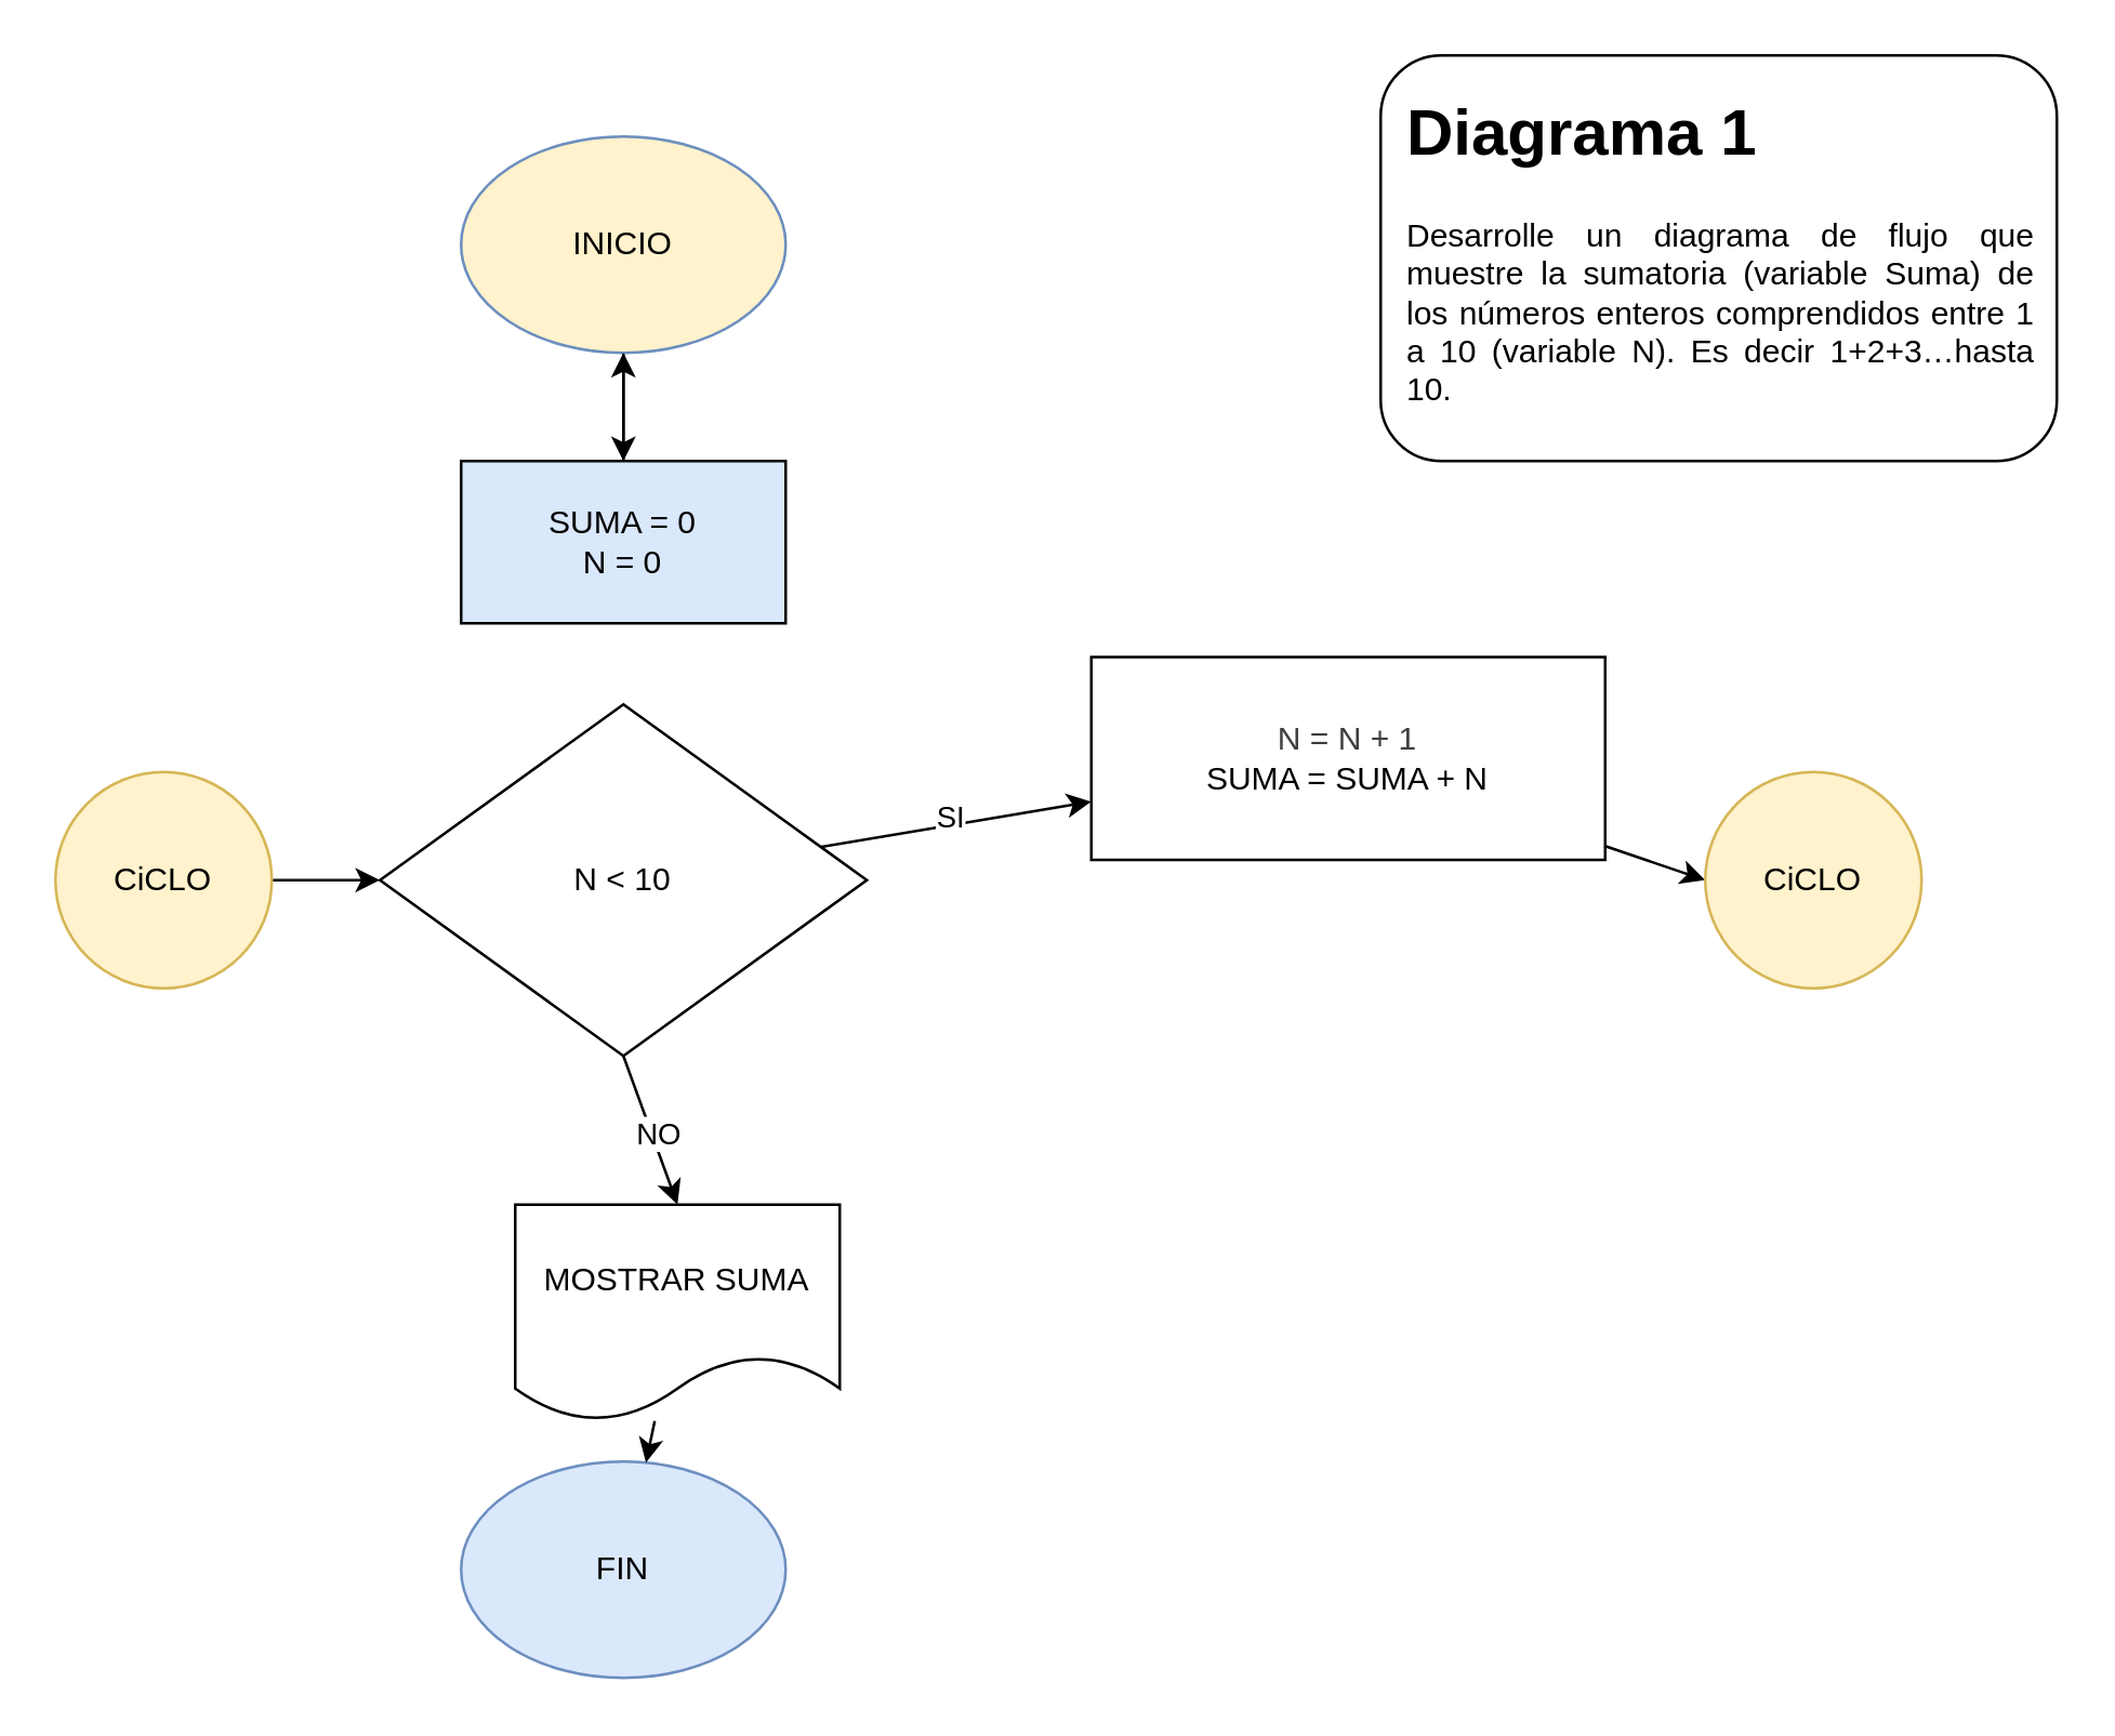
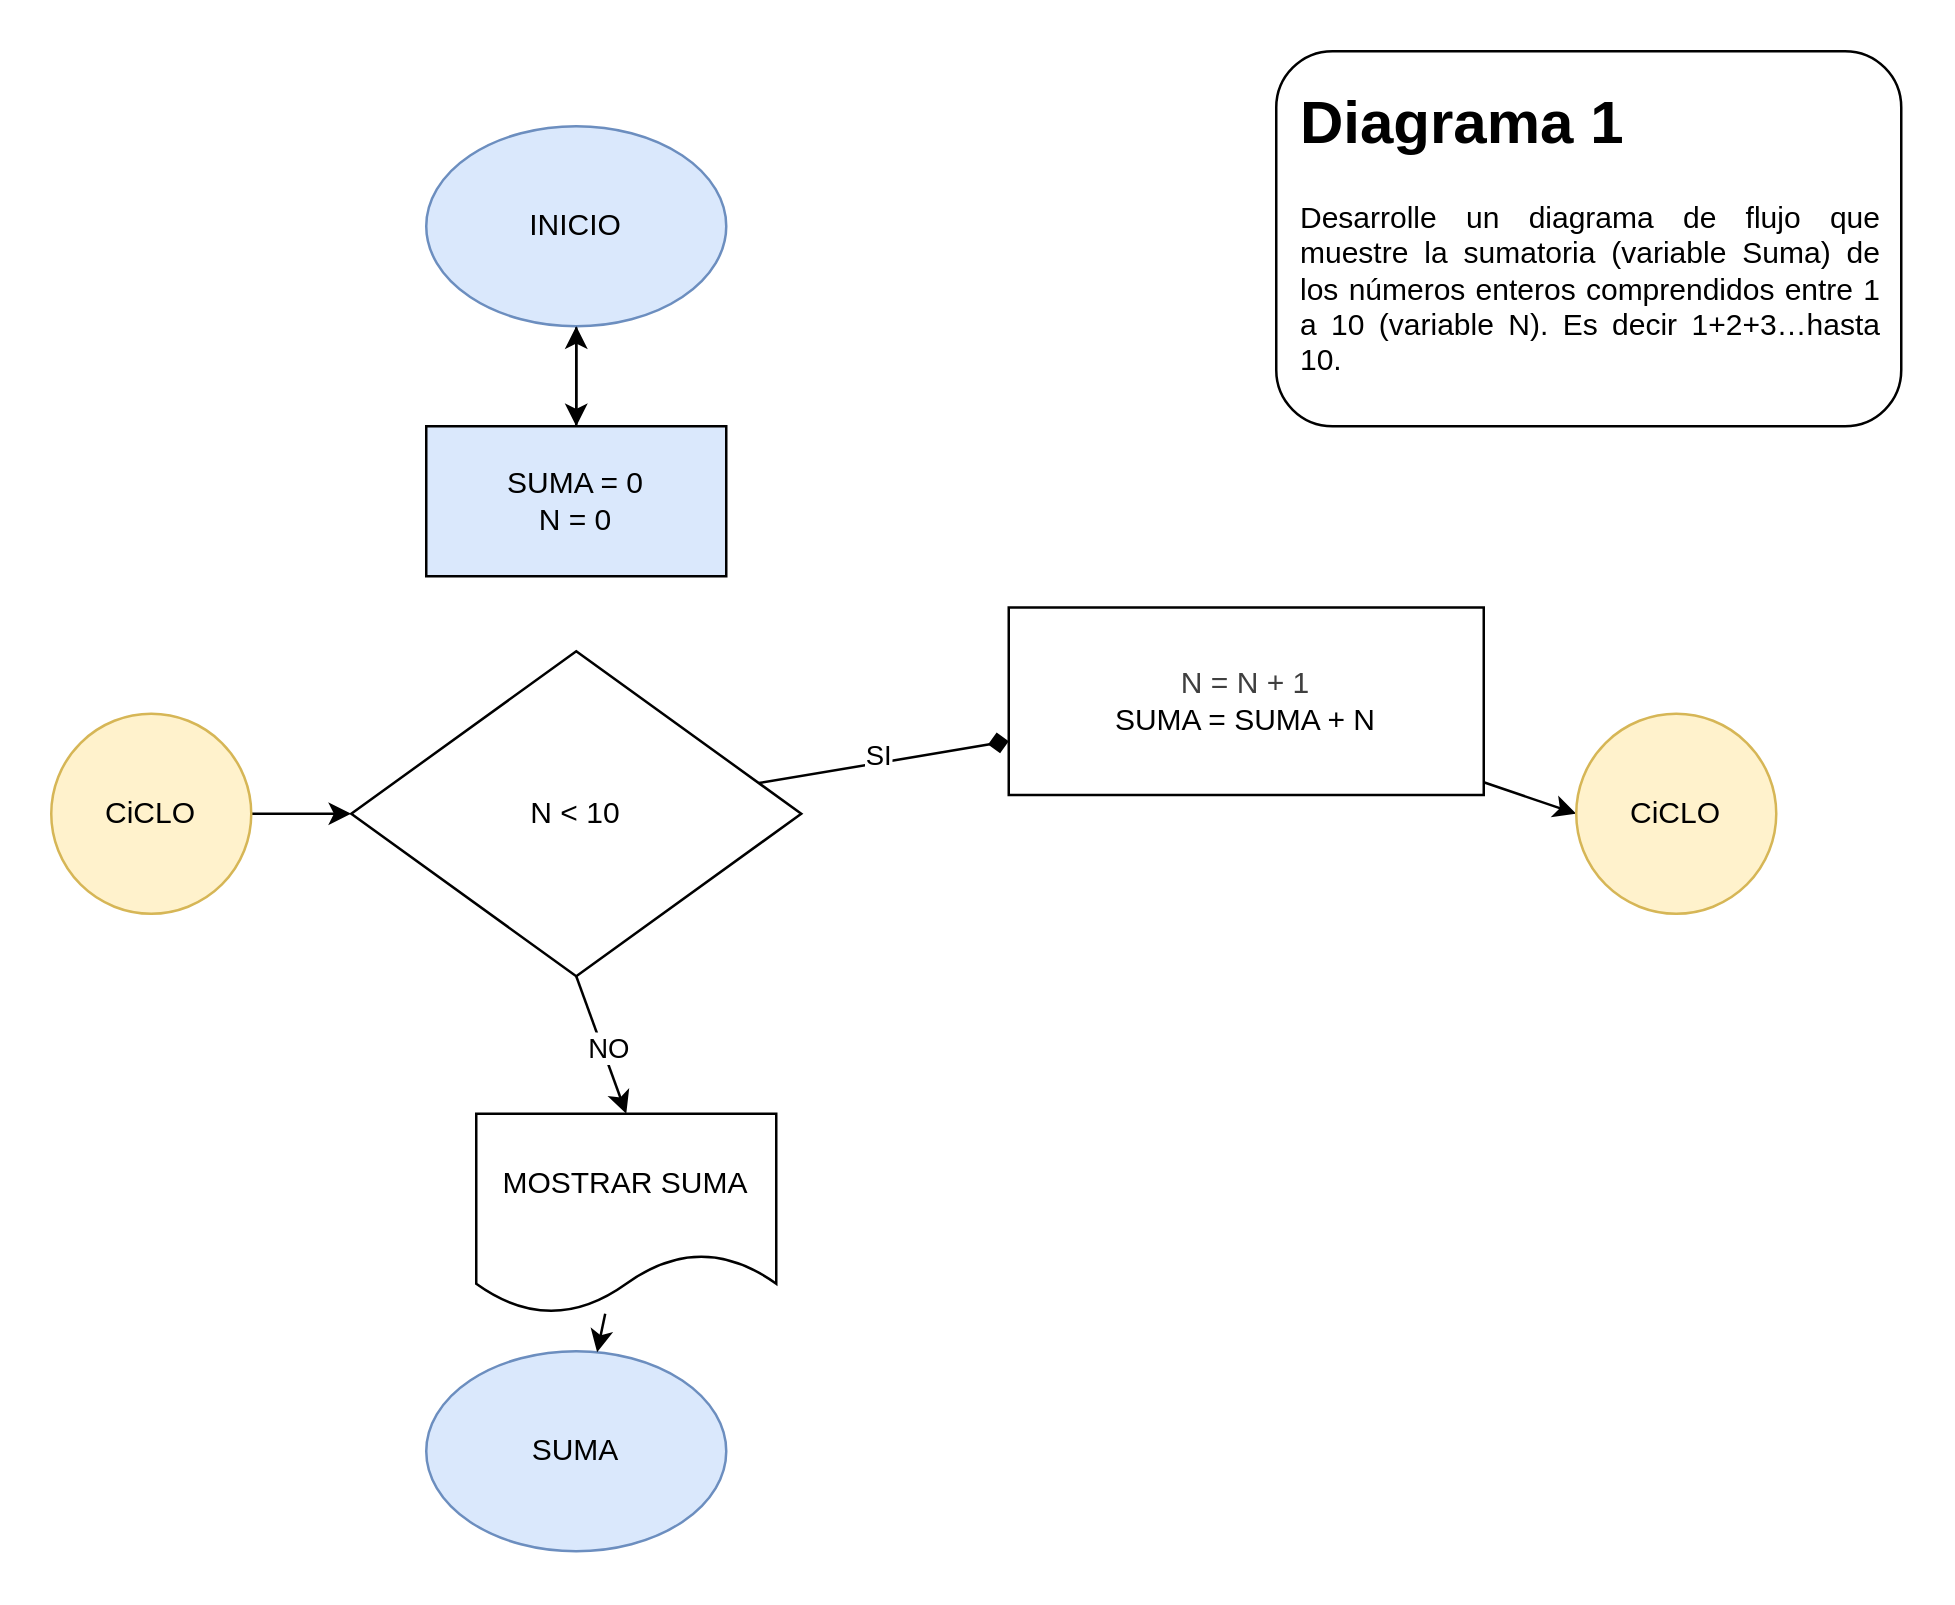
- <mxCell id="3" value="INICIO" style="ellipse;whiteSpace=wrap;html=1;fillColor=#fff2cc;strokeColor=#6c8ebf;" parent="1" vertex="1"><mxGeometry x="170" y="50" width="120" height="80" as="geometry" /></mxCell>
+ <mxCell id="3" value="INICIO" style="ellipse;whiteSpace=wrap;html=1;fillColor=#dae8fc;strokeColor=#6c8ebf;" parent="1" vertex="1"><mxGeometry x="170" y="50" width="120" height="80" as="geometry" /></mxCell>
- <mxCell id="6" value="" style="edgeStyle=none;html=1;" parent="1" source="10" target="12" edge="1"><mxGeometry relative="1" as="geometry" /></mxCell>
+ <mxCell id="6" value="" style="edgeStyle=none;html=1;endArrow=diamond;" parent="1" source="10" target="12" edge="1"><mxGeometry relative="1" as="geometry" /></mxCell>
- <mxCell id="13" value="FIN" style="ellipse;whiteSpace=wrap;html=1;fillColor=#dae8fc;strokeColor=#6c8ebf;" parent="1" vertex="1"><mxGeometry x="170" y="540" width="120" height="80" as="geometry" /></mxCell>
+ <mxCell id="13" value="SUMA" style="ellipse;whiteSpace=wrap;html=1;fillColor=#dae8fc;strokeColor=#6c8ebf;" parent="1" vertex="1"><mxGeometry x="170" y="540" width="120" height="80" as="geometry" /></mxCell>
